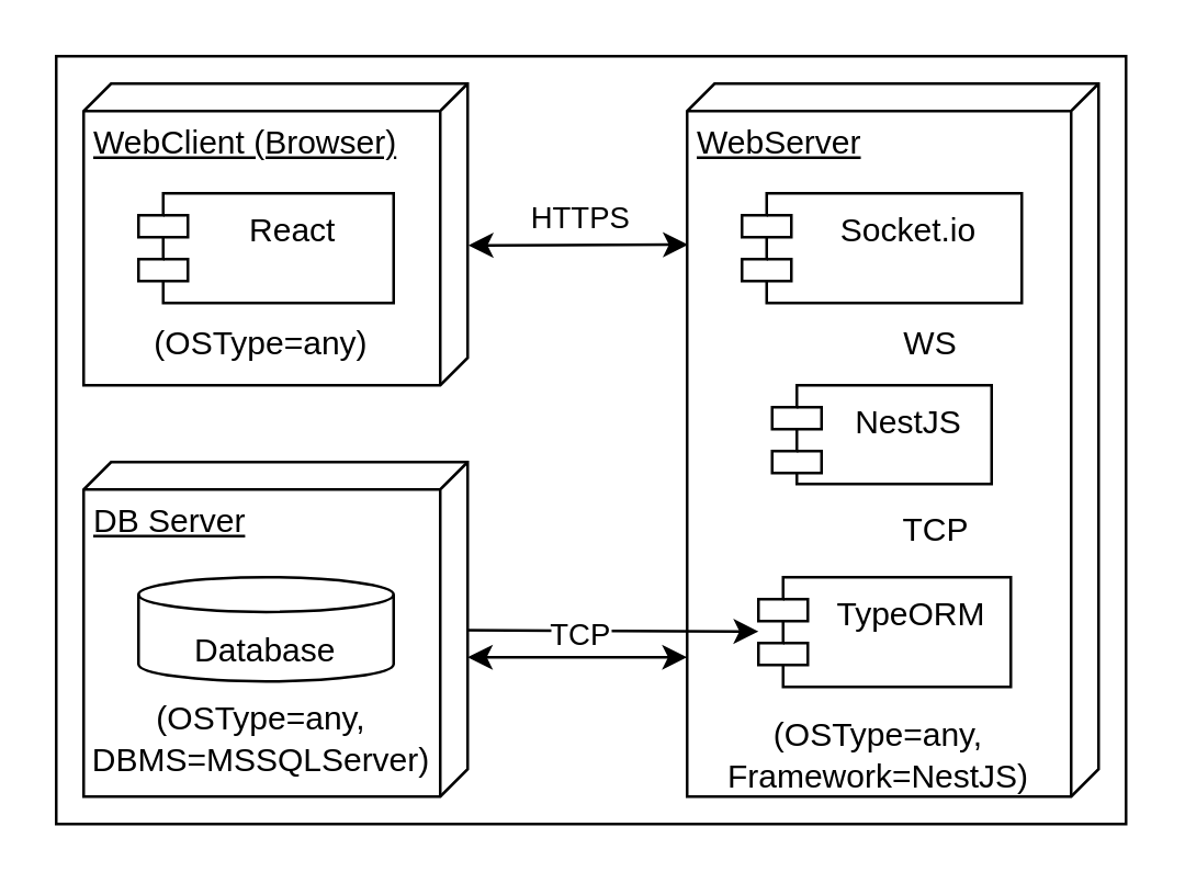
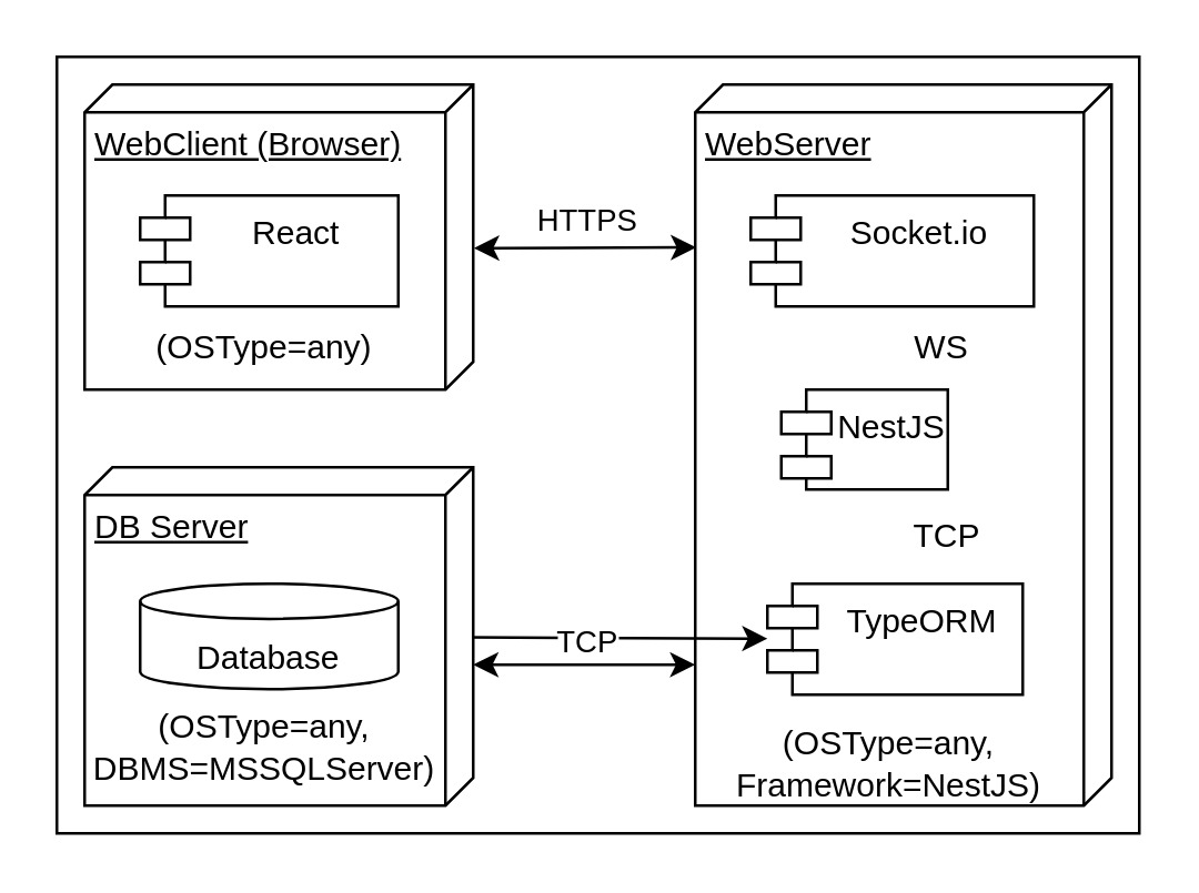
- <mxCell id="8" value="NestJS" style="shape=module;align=left;spacingLeft=20;align=center;verticalAlign=top;whiteSpace=wrap;html=1;jettyWidth=18;jettyHeight=8;fontFamily=Helvetica;fontSize=12;" vertex="1" parent="1"><mxGeometry x="281" y="140" width="80" height="36" as="geometry" /></mxCell>
+ <mxCell id="8" value="NestJS" style="shape=module;align=left;spacingLeft=20;align=center;verticalAlign=top;whiteSpace=wrap;html=1;jettyWidth=18;jettyHeight=8;fontFamily=Helvetica;fontSize=12;" vertex="1" parent="1"><mxGeometry x="281" y="140" width="60" height="36" as="geometry" /></mxCell>
